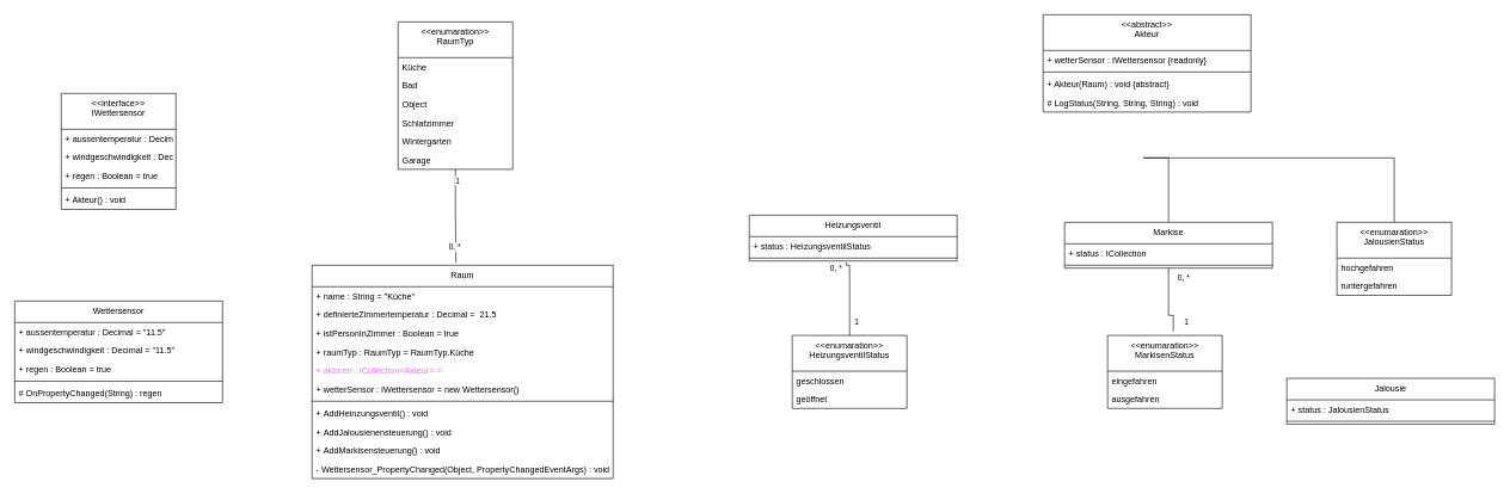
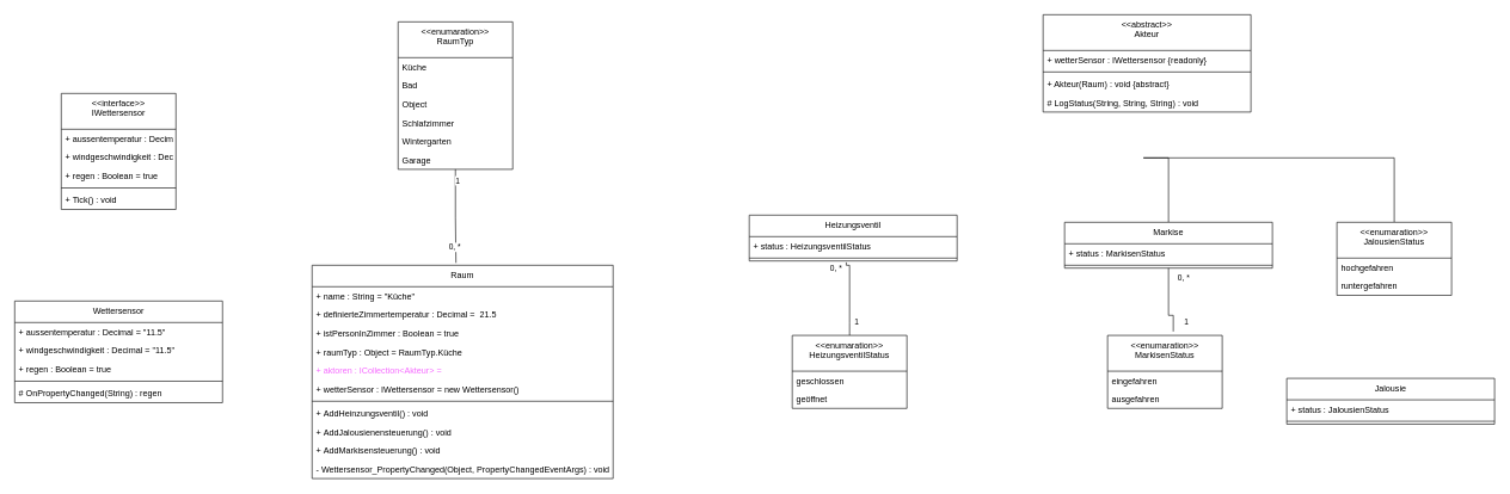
- <mxCell id="7" value="+ Akteur() : void" style="text;align=left;verticalAlign=top;spacingLeft=4;spacingRight=4;overflow=hidden;rotatable=0;points=[[0,0.5],[1,0.5]];portConstraint=eastwest;" parent="2" vertex="1"><mxGeometry y="136" width="160" height="26" as="geometry" /></mxCell>
+ <mxCell id="7" value="+ Tick() : void" style="text;align=left;verticalAlign=top;spacingLeft=4;spacingRight=4;overflow=hidden;rotatable=0;points=[[0,0.5],[1,0.5]];portConstraint=eastwest;" parent="2" vertex="1"><mxGeometry y="136" width="160" height="26" as="geometry" /></mxCell>
- <mxCell id="58" value="+ status : ICollection" style="text;align=left;verticalAlign=top;spacingLeft=4;spacingRight=4;overflow=hidden;rotatable=0;points=[[0,0.5],[1,0.5]];portConstraint=eastwest;" parent="57" vertex="1"><mxGeometry y="30" width="290" height="26" as="geometry" /></mxCell>
+ <mxCell id="58" value="+ status : MarkisenStatus" style="text;align=left;verticalAlign=top;spacingLeft=4;spacingRight=4;overflow=hidden;rotatable=0;points=[[0,0.5],[1,0.5]];portConstraint=eastwest;" parent="57" vertex="1"><mxGeometry y="30" width="290" height="26" as="geometry" /></mxCell>
- <mxCell id="18" value="+ raumTyp : RaumTyp = RaumTyp.Küche" style="text;align=left;verticalAlign=top;spacingLeft=4;spacingRight=4;overflow=hidden;rotatable=0;points=[[0,0.5],[1,0.5]];portConstraint=eastwest;" parent="14" vertex="1"><mxGeometry y="108" width="420" height="26" as="geometry" /></mxCell>
+ <mxCell id="18" value="+ raumTyp : Object = RaumTyp.Küche" style="text;align=left;verticalAlign=top;spacingLeft=4;spacingRight=4;overflow=hidden;rotatable=0;points=[[0,0.5],[1,0.5]];portConstraint=eastwest;" parent="14" vertex="1"><mxGeometry y="108" width="420" height="26" as="geometry" /></mxCell>
